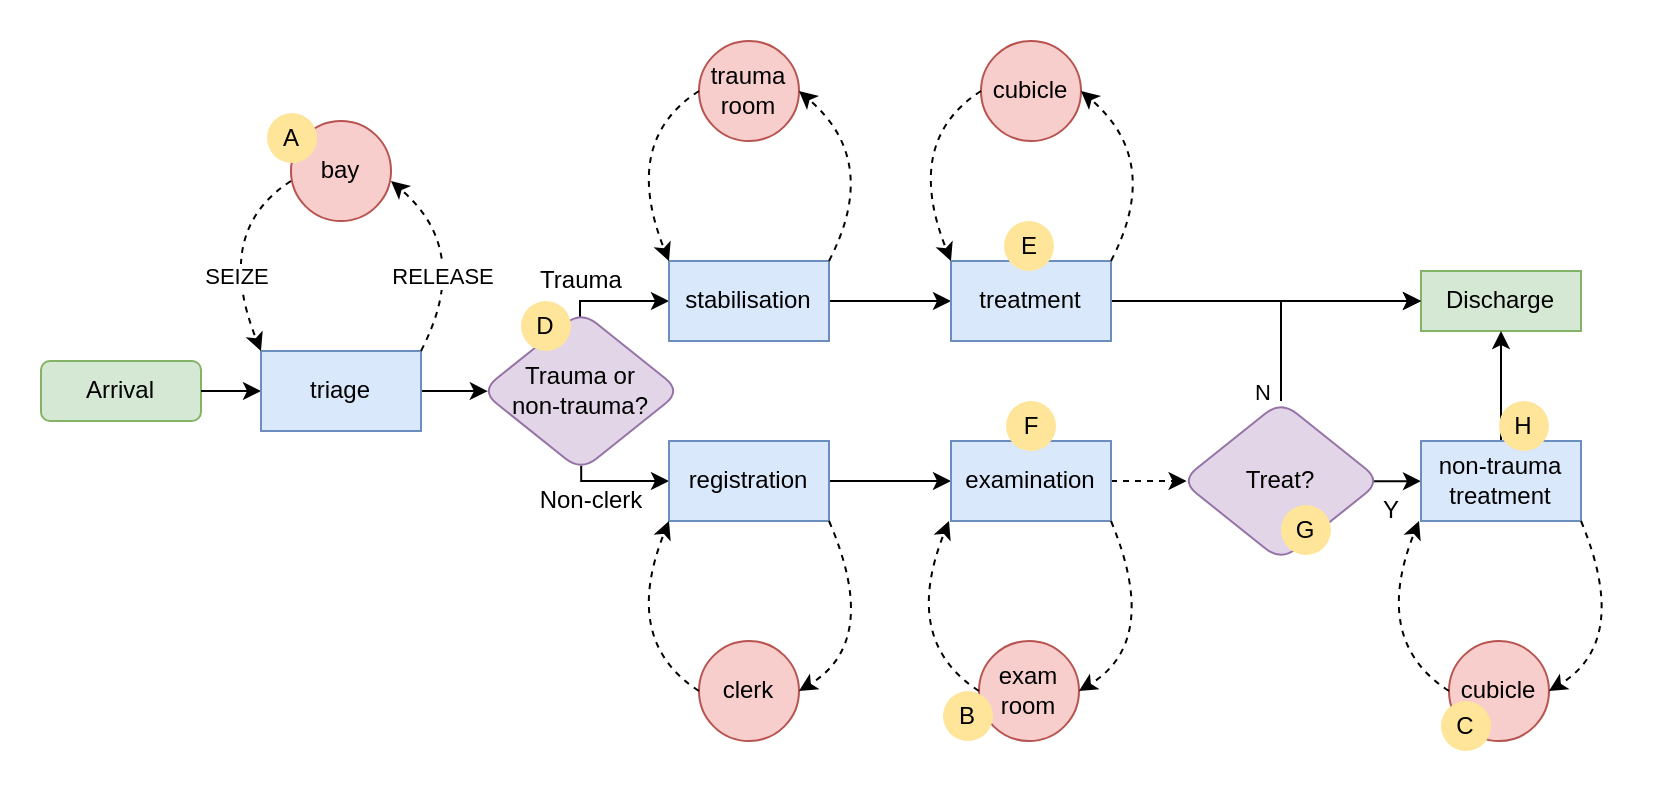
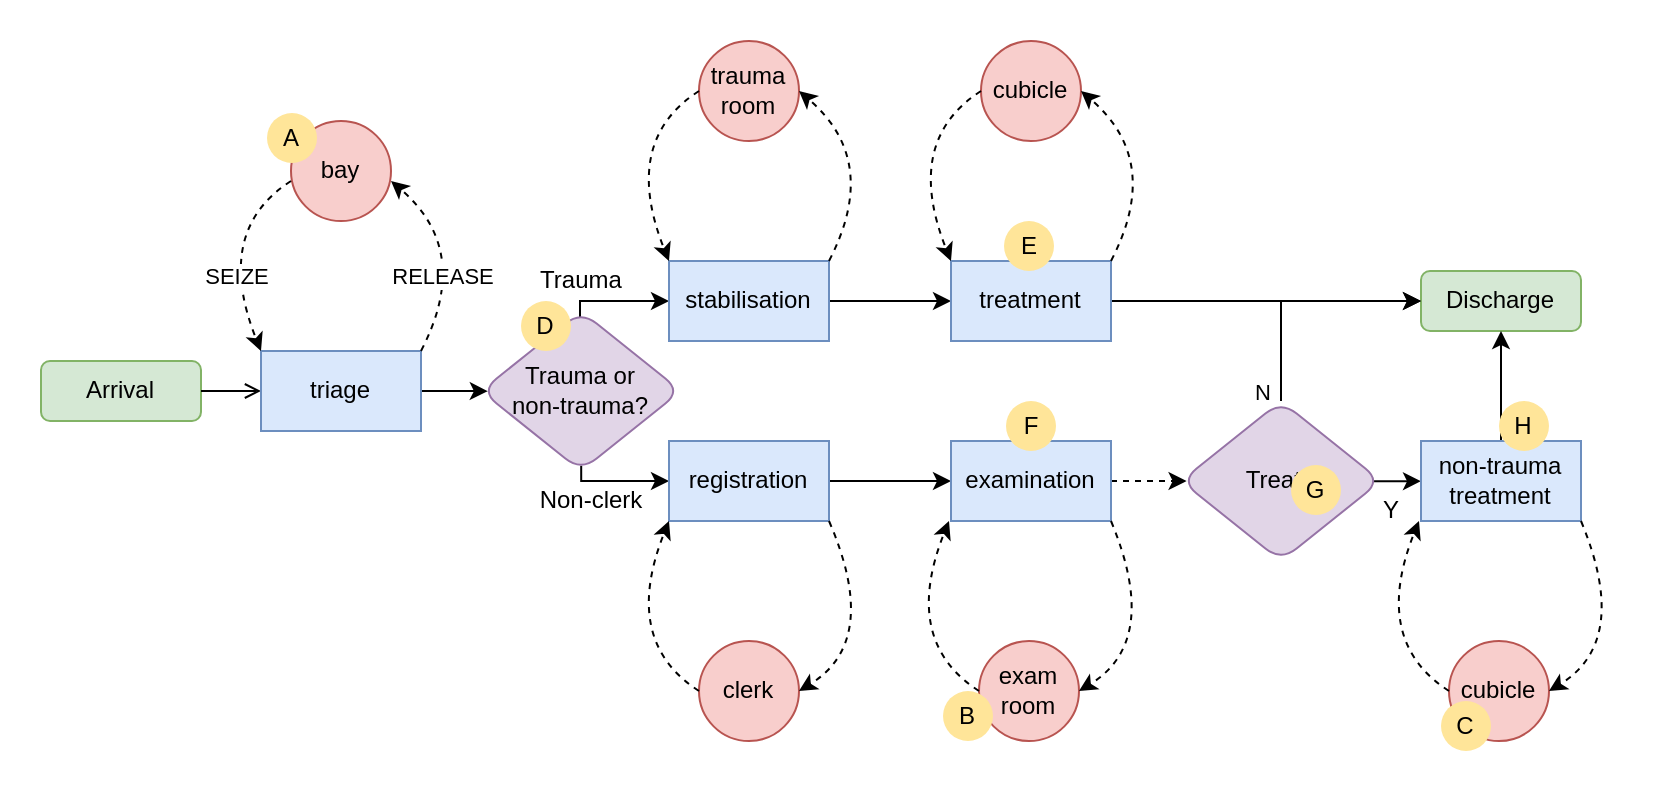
- <mxCell id="9" value="Discharge" style="whiteSpace=wrap;html=1;fillColor=#d5e8d4;strokeColor=#82b366;rounded=0;" parent="1" vertex="1"><mxGeometry x="710" y="135" width="80" height="30" as="geometry" /></mxCell>
+ <mxCell id="9" value="Discharge" style="rounded=1;whiteSpace=wrap;html=1;fillColor=#d5e8d4;strokeColor=#82b366;" parent="1" vertex="1"><mxGeometry x="710" y="135" width="80" height="30" as="geometry" /></mxCell>
- <mxCell id="12" value="" style="edgeStyle=orthogonalEdgeStyle;rounded=0;orthogonalLoop=1;jettySize=auto;html=1;" parent="1" source="3" target="13" edge="1"><mxGeometry relative="1" as="geometry"><mxPoint x="100" y="195" as="sourcePoint" /><mxPoint x="240" y="195" as="targetPoint" /></mxGeometry></mxCell>
+ <mxCell id="12" value="" style="edgeStyle=orthogonalEdgeStyle;rounded=0;orthogonalLoop=1;jettySize=auto;html=1;endArrow=open;" parent="1" source="3" target="13" edge="1"><mxGeometry relative="1" as="geometry"><mxPoint x="100" y="195" as="sourcePoint" /><mxPoint x="240" y="195" as="targetPoint" /></mxGeometry></mxCell>
- <mxCell id="53" value="G" style="ellipse;whiteSpace=wrap;html=1;aspect=fixed;align=center;strokeColor=none;fillColor=#FFE599;" vertex="1" parent="1"><mxGeometry x="640" y="252" width="25" height="25" as="geometry" /></mxCell>
+ <mxCell id="53" value="G" style="ellipse;whiteSpace=wrap;html=1;aspect=fixed;align=center;strokeColor=none;fillColor=#FFE599;" vertex="1" parent="1"><mxGeometry x="645" y="232" width="25" height="25" as="geometry" /></mxCell>
